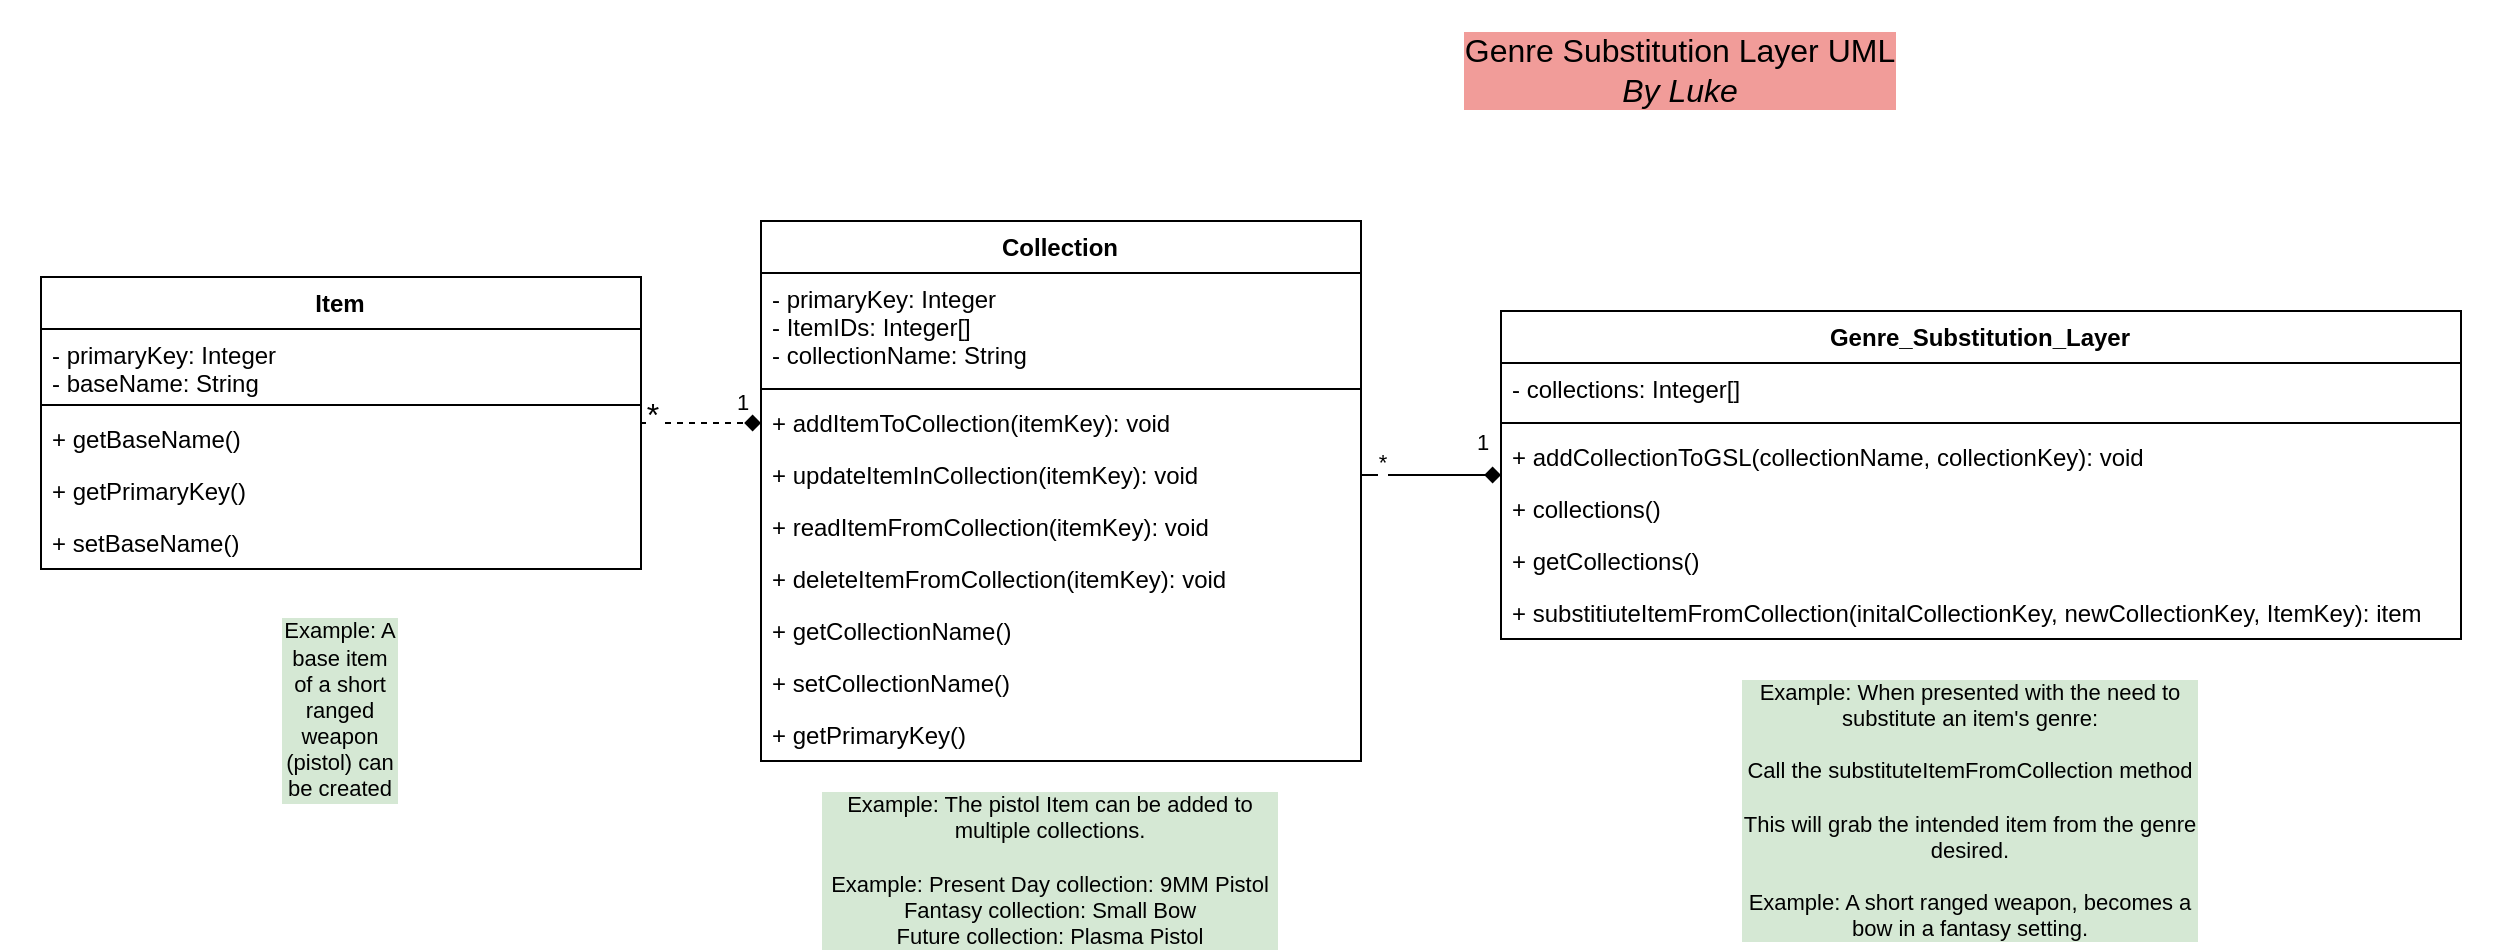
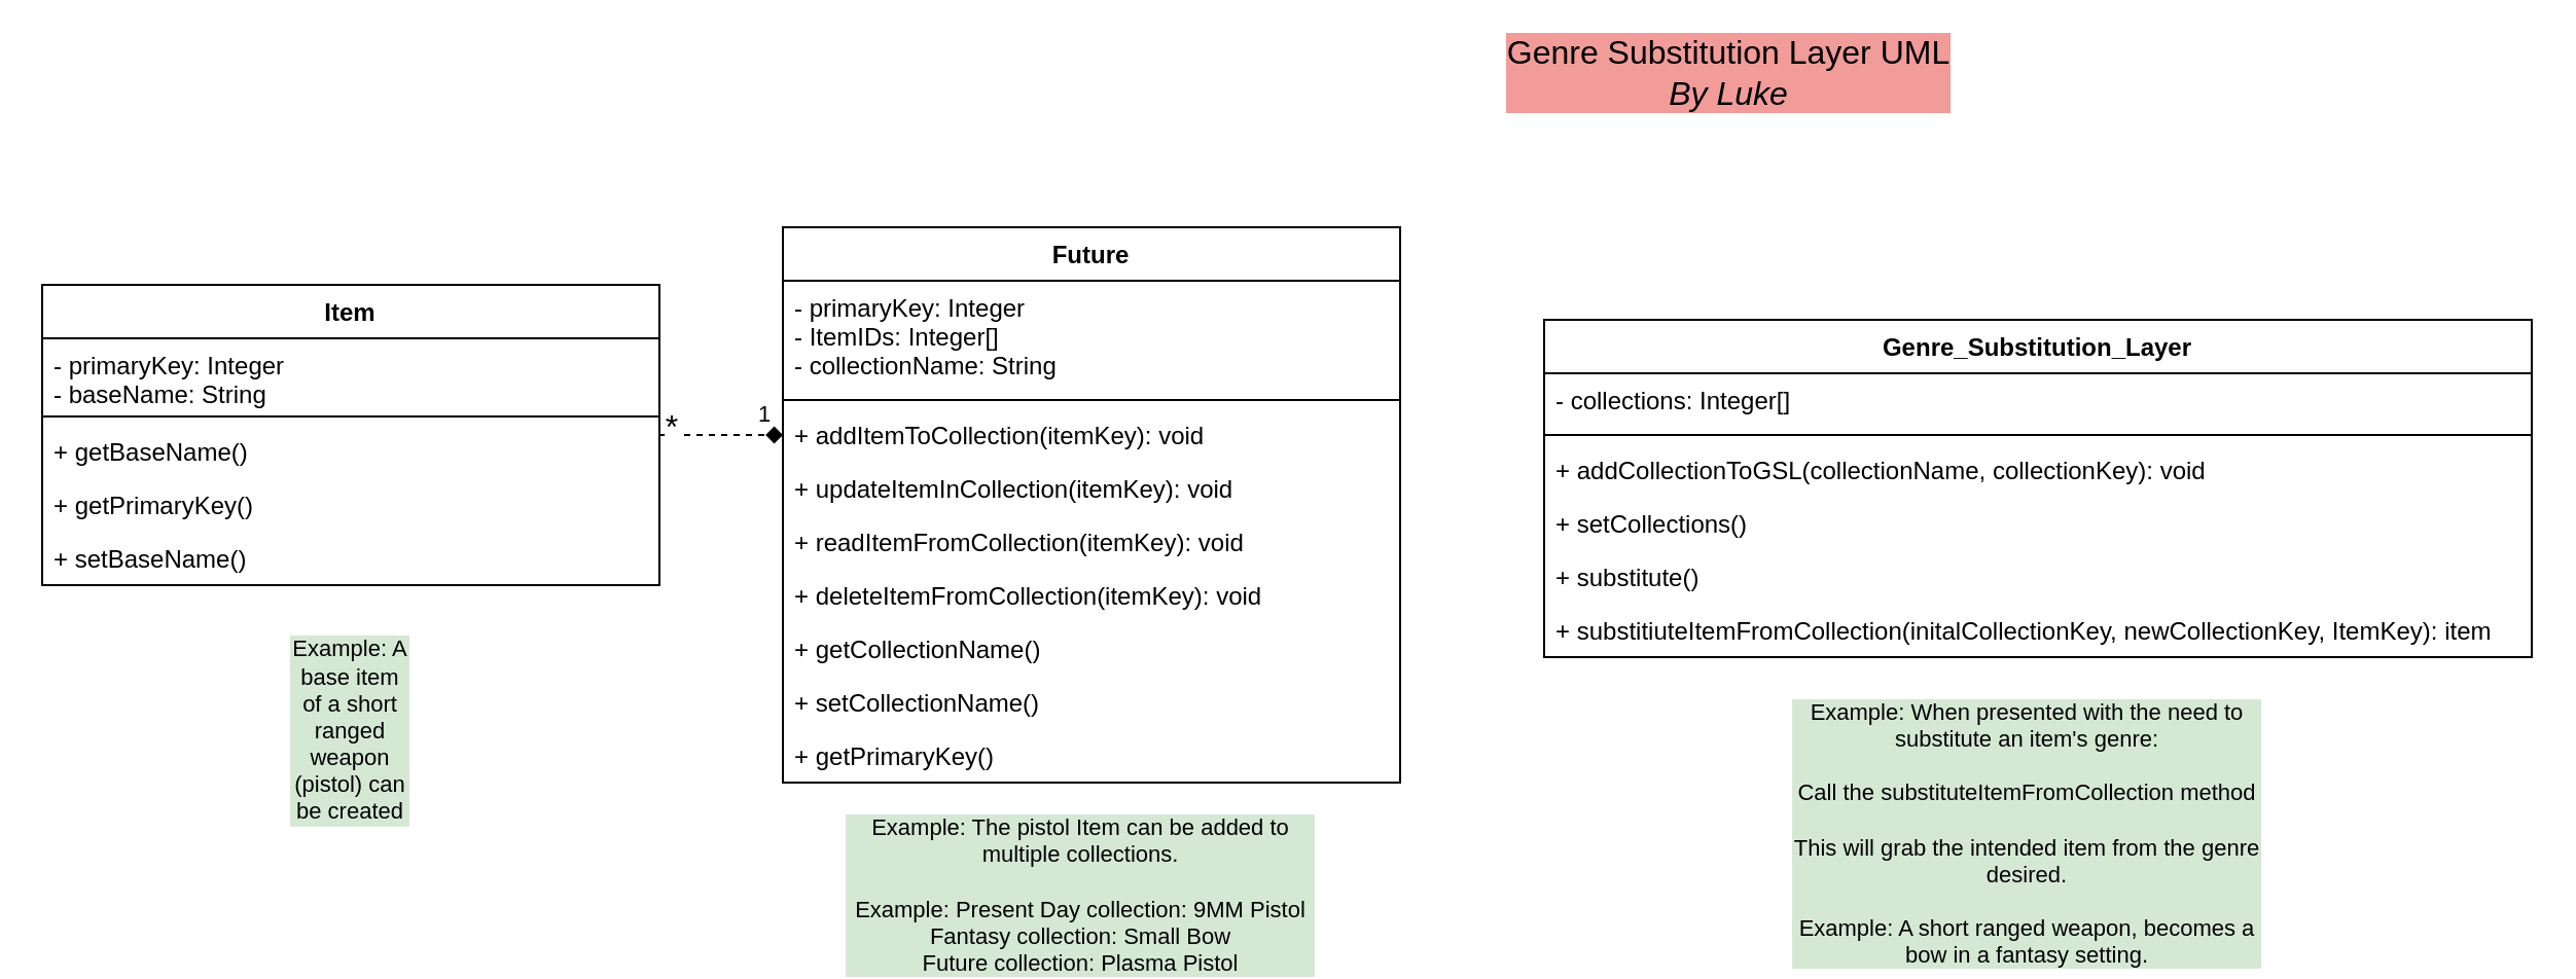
- <mxCell id="9" value="Collection" style="swimlane;fontStyle=1;align=center;verticalAlign=top;childLayout=stackLayout;horizontal=1;startSize=26;horizontalStack=0;resizeParent=1;resizeParentMax=0;resizeLast=0;collapsible=1;marginBottom=0;" parent="1" vertex="1"><mxGeometry x="380" y="110" width="300" height="270" as="geometry" /></mxCell>
+ <mxCell id="9" value="Future" style="swimlane;fontStyle=1;align=center;verticalAlign=top;childLayout=stackLayout;horizontal=1;startSize=26;horizontalStack=0;resizeParent=1;resizeParentMax=0;resizeLast=0;collapsible=1;marginBottom=0;" parent="1" vertex="1"><mxGeometry x="380" y="110" width="300" height="270" as="geometry" /></mxCell>
- <mxCell id="28" style="edgeStyle=orthogonalEdgeStyle;rounded=0;orthogonalLoop=1;jettySize=auto;html=1;exitX=1;exitY=0.5;exitDx=0;exitDy=0;endArrow=diamond;endFill=1;" edge="1" parent="1" source="13" target="2"><mxGeometry relative="1" as="geometry" /></mxCell>
- <mxCell id="29" value="*" style="edgeLabel;html=1;align=center;verticalAlign=middle;resizable=0;points=[];" vertex="1" connectable="0" parent="28"><mxGeometry x="-0.836" y="-1" relative="1" as="geometry"><mxPoint x="4" y="-8" as="offset" /></mxGeometry></mxCell>
- <mxCell id="30" value="1" style="edgeLabel;html=1;align=center;verticalAlign=middle;resizable=0;points=[];" vertex="1" connectable="0" parent="28"><mxGeometry x="0.696" y="1" relative="1" as="geometry"><mxPoint x="1" y="-16" as="offset" /></mxGeometry></mxCell>
- <mxCell id="6" value="+ collections()" style="text;strokeColor=none;fillColor=none;align=left;verticalAlign=top;spacingLeft=4;spacingRight=4;overflow=hidden;rotatable=0;points=[[0,0.5],[1,0.5]];portConstraint=eastwest;" parent="2" vertex="1"><mxGeometry y="86" width="480" height="26" as="geometry" /></mxCell>
+ <mxCell id="6" value="+ setCollections()" style="text;strokeColor=none;fillColor=none;align=left;verticalAlign=top;spacingLeft=4;spacingRight=4;overflow=hidden;rotatable=0;points=[[0,0.5],[1,0.5]];portConstraint=eastwest;" parent="2" vertex="1"><mxGeometry y="86" width="480" height="26" as="geometry" /></mxCell>
- <mxCell id="7" value="+ getCollections()" style="text;strokeColor=none;fillColor=none;align=left;verticalAlign=top;spacingLeft=4;spacingRight=4;overflow=hidden;rotatable=0;points=[[0,0.5],[1,0.5]];portConstraint=eastwest;" parent="2" vertex="1"><mxGeometry y="112" width="480" height="26" as="geometry" /></mxCell>
+ <mxCell id="7" value="+ substitute()" style="text;strokeColor=none;fillColor=none;align=left;verticalAlign=top;spacingLeft=4;spacingRight=4;overflow=hidden;rotatable=0;points=[[0,0.5],[1,0.5]];portConstraint=eastwest;" parent="2" vertex="1"><mxGeometry y="112" width="480" height="26" as="geometry" /></mxCell>
